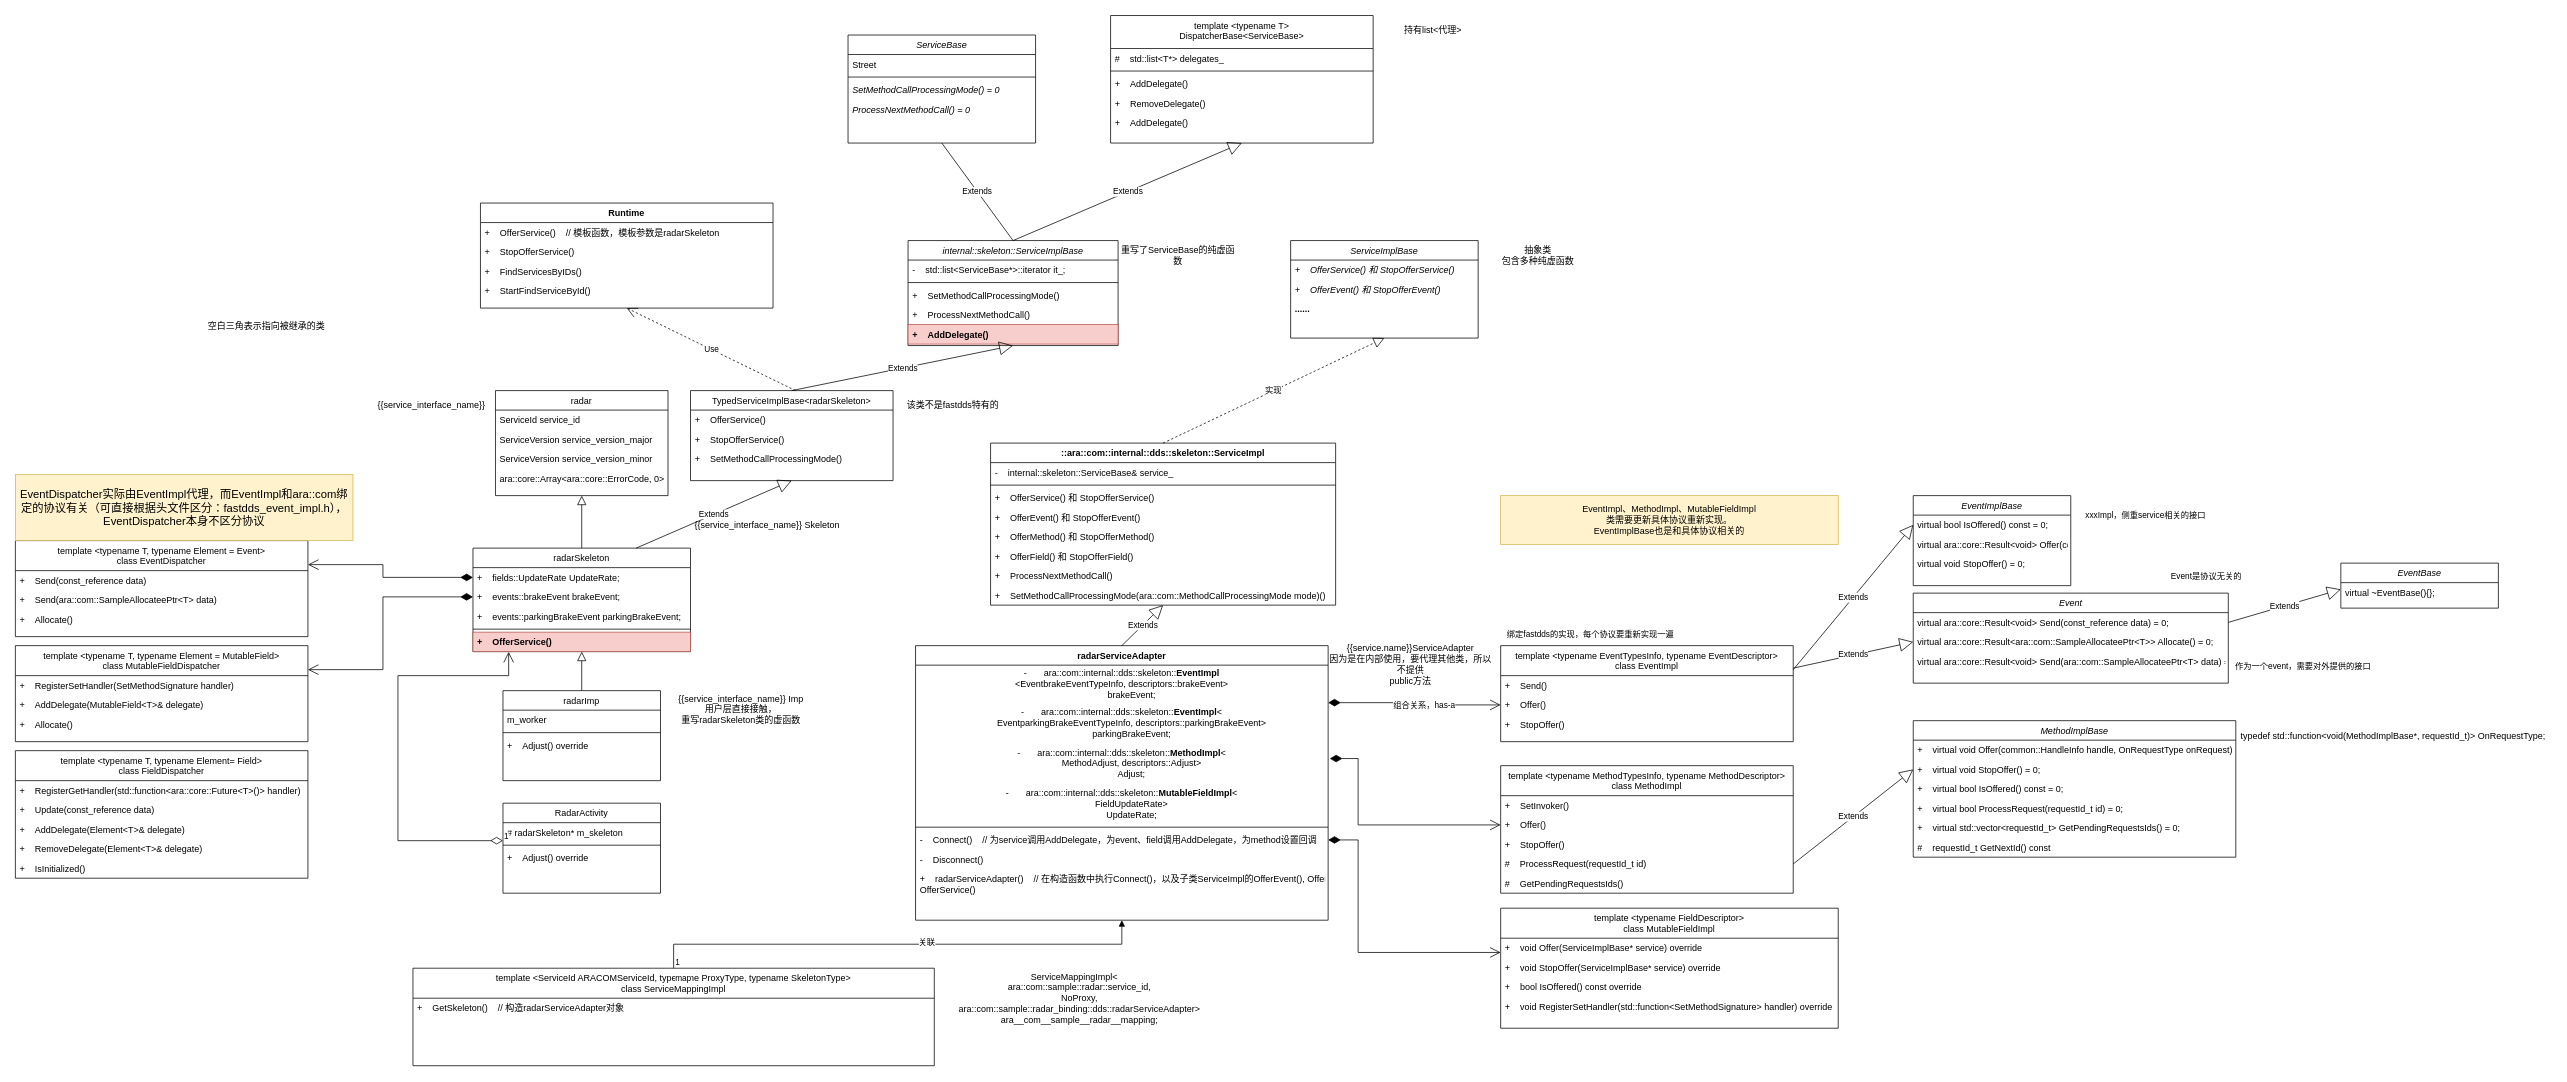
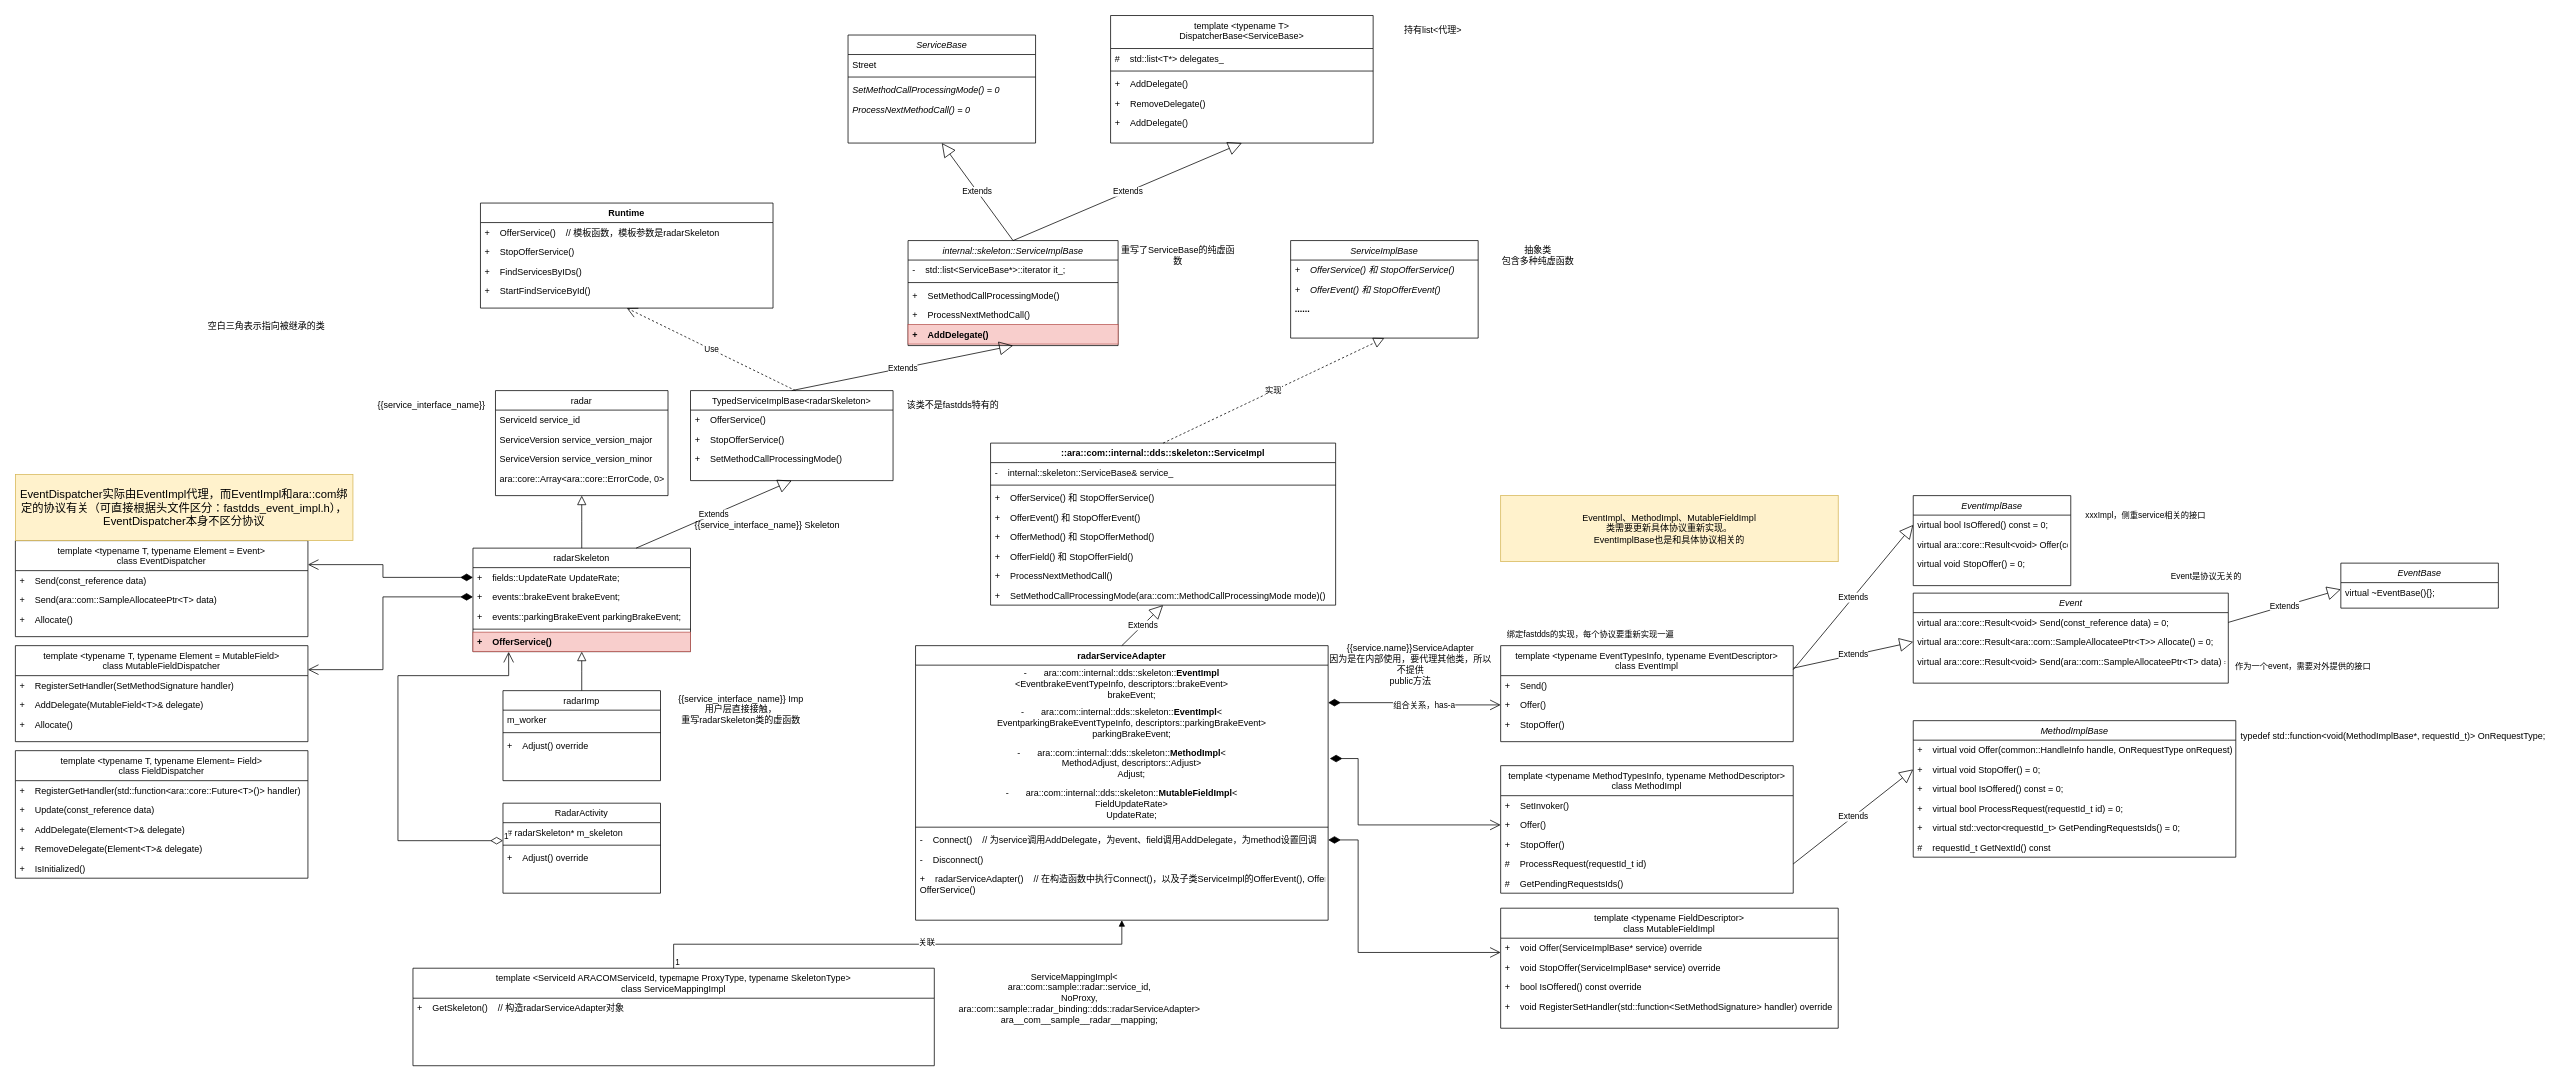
- <mxCell id="61" value="Extends" style="endArrow=none;endSize=16;endFill=0;html=1;rounded=0;entryX=0.5;entryY=1;entryDx=0;entryDy=0;exitX=0.5;exitY=0;exitDx=0;exitDy=0;" parent="1" source="27" target="56" edge="1"><mxGeometry width="160" relative="1" as="geometry"><mxPoint x="1390" y="440" as="sourcePoint" /><mxPoint x="1640" y="250" as="targetPoint" /></mxGeometry></mxCell>
+ <mxCell id="61" value="Extends" style="endArrow=block;endSize=16;endFill=0;html=1;rounded=0;entryX=0.5;entryY=1;entryDx=0;entryDy=0;exitX=0.5;exitY=0;exitDx=0;exitDy=0;" parent="1" source="27" target="56" edge="1"><mxGeometry width="160" relative="1" as="geometry"><mxPoint x="1390" y="440" as="sourcePoint" /><mxPoint x="1640" y="250" as="targetPoint" /></mxGeometry></mxCell>
- <mxCell id="154" value="&lt;span style=&quot;&quot;&gt;EventImpl、&lt;/span&gt;&lt;span style=&quot;&quot;&gt;MethodImpl、&lt;/span&gt;&lt;span style=&quot;&quot;&gt;MutableFieldImpl&lt;/span&gt;&lt;span style=&quot;&quot;&gt;&lt;br&gt;类需要更新具体协议重新实现。&lt;br&gt;&lt;/span&gt;EventImplBase也是和具体协议相关的&lt;span style=&quot;&quot;&gt;&lt;br&gt;&lt;/span&gt;" style="text;html=1;strokeColor=#d6b656;fillColor=#fff2cc;align=center;verticalAlign=middle;whiteSpace=wrap;rounded=0;" parent="1" vertex="1"><mxGeometry x="2000" y="660" width="450" height="65" as="geometry" /></mxCell>
+ <mxCell id="154" value="&lt;span style=&quot;&quot;&gt;EventImpl、&lt;/span&gt;&lt;span style=&quot;&quot;&gt;MethodImpl、&lt;/span&gt;&lt;span style=&quot;&quot;&gt;MutableFieldImpl&lt;/span&gt;&lt;span style=&quot;&quot;&gt;&lt;br&gt;类需要更新具体协议重新实现。&lt;br&gt;&lt;/span&gt;EventImplBase也是和具体协议相关的&lt;span style=&quot;&quot;&gt;&lt;br&gt;&lt;/span&gt;" style="text;html=1;strokeColor=#d6b656;fillColor=#fff2cc;align=center;verticalAlign=middle;whiteSpace=wrap;rounded=0;" parent="1" vertex="1"><mxGeometry x="2000" y="660" width="450" height="88" as="geometry" /></mxCell>
